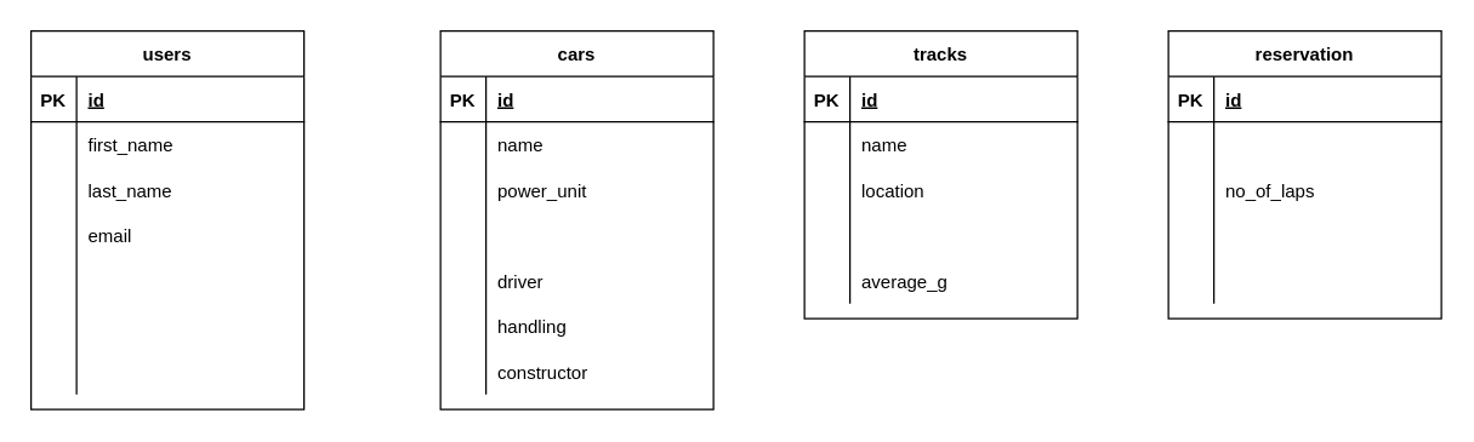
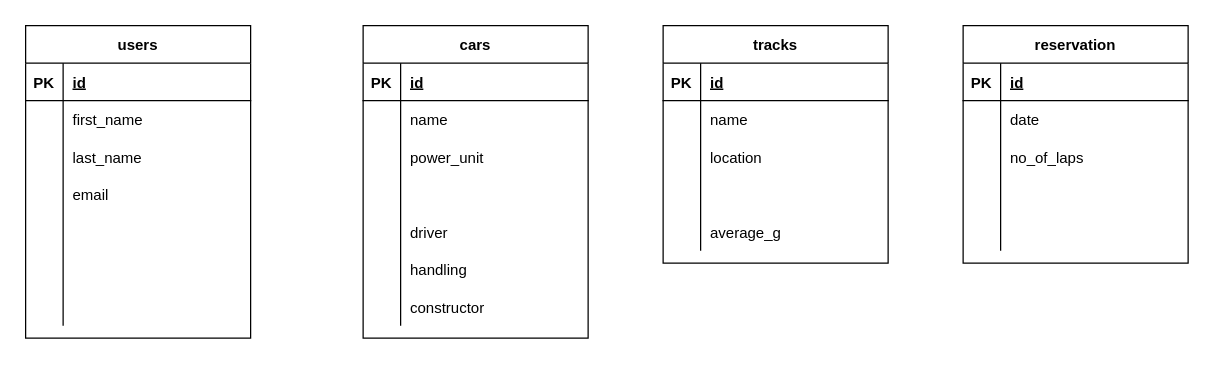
+ <mxCell id="66" value="date" style="shape=partialRectangle;connectable=0;fillColor=none;top=0;left=0;bottom=0;right=0;align=left;spacingLeft=6;overflow=hidden;" vertex="1" parent="64"><mxGeometry x="30" width="150" height="30" as="geometry"><mxRectangle width="150" height="30" as="alternateBounds" /></mxGeometry></mxCell>
